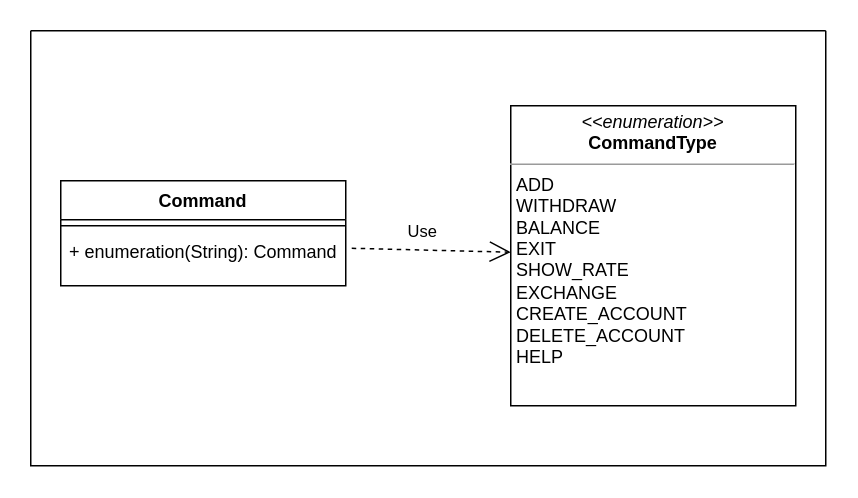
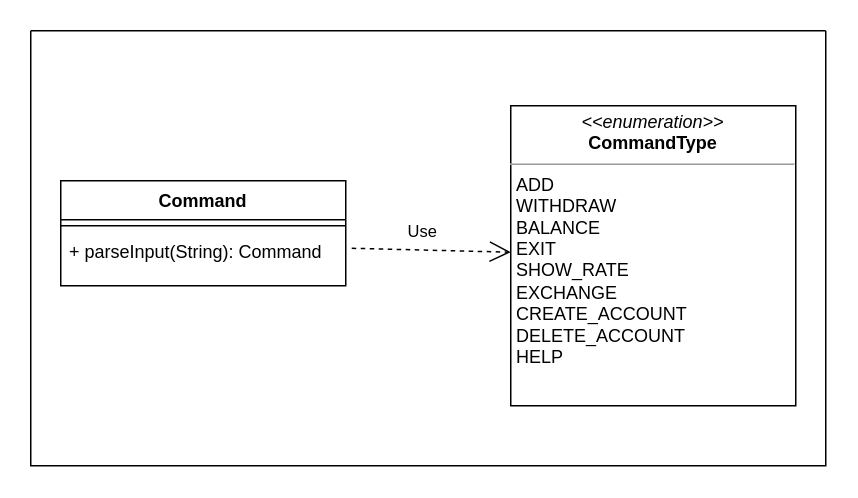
- <mxCell id="4" value="+ enumeration(String): Command" style="text;strokeColor=none;fillColor=none;align=left;verticalAlign=top;spacingLeft=4;spacingRight=4;overflow=hidden;rotatable=0;points=[[0,0.5],[1,0.5]];portConstraint=eastwest;whiteSpace=wrap;html=1;" vertex="1" parent="2"><mxGeometry y="34" width="190" height="36" as="geometry" /></mxCell>
+ <mxCell id="4" value="+ parseInput(String): Command" style="text;strokeColor=none;fillColor=none;align=left;verticalAlign=top;spacingLeft=4;spacingRight=4;overflow=hidden;rotatable=0;points=[[0,0.5],[1,0.5]];portConstraint=eastwest;whiteSpace=wrap;html=1;" vertex="1" parent="2"><mxGeometry y="34" width="190" height="36" as="geometry" /></mxCell>
